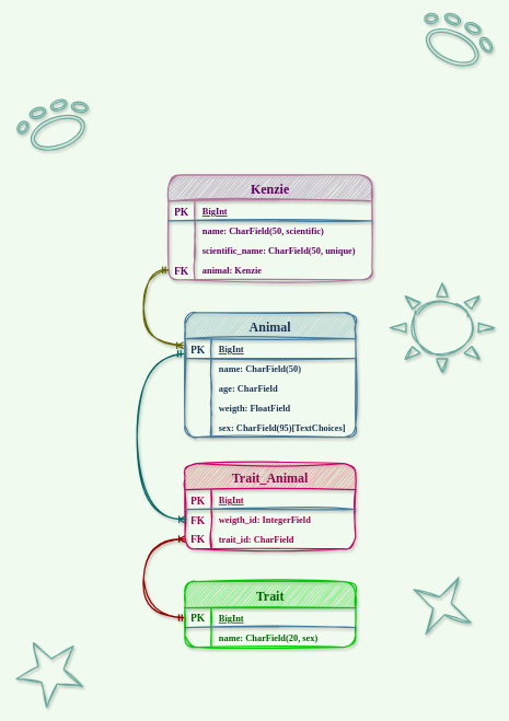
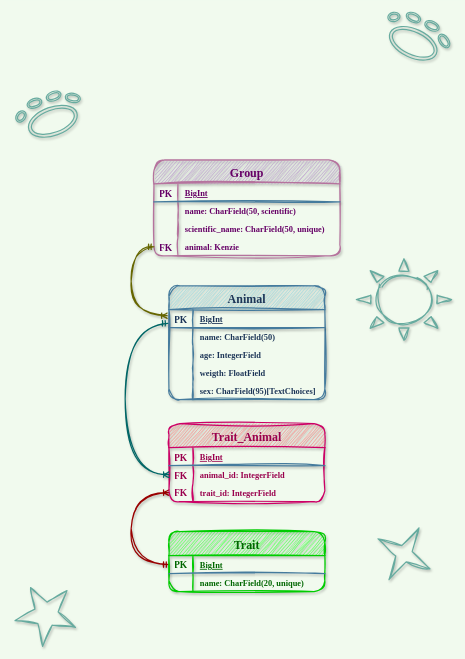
- <mxCell id="18" value="Kenzie" style="shape=table;startSize=40;container=1;collapsible=1;childLayout=tableLayout;fixedRows=1;rowLines=0;fontStyle=1;align=center;resizeLast=1;rounded=1;shadow=1;glass=0;sketch=1;hachureGap=4;jiggle=2;strokeColor=#B5739D;strokeWidth=2;fontFamily=Architects Daughter;fontSource=https%3A%2F%2Ffonts.googleapis.com%2Fcss%3Ffamily%3DArchitects%2BDaughter;fontSize=20;fontColor=#660066;fillColor=#C3ABD0;verticalAlign=middle;spacingTop=0;spacing=2;spacingBottom=0;spacingRight=10;spacingLeft=10;labelBorderColor=none;" vertex="1" parent="1"><mxGeometry x="252" y="266" width="310" height="160" as="geometry" /></mxCell>
+ <mxCell id="18" value="Group" style="shape=table;startSize=40;container=1;collapsible=1;childLayout=tableLayout;fixedRows=1;rowLines=0;fontStyle=1;align=center;resizeLast=1;rounded=1;shadow=1;glass=0;sketch=1;hachureGap=4;jiggle=2;strokeColor=#B5739D;strokeWidth=2;fontFamily=Architects Daughter;fontSource=https%3A%2F%2Ffonts.googleapis.com%2Fcss%3Ffamily%3DArchitects%2BDaughter;fontSize=20;fontColor=#660066;fillColor=#C3ABD0;verticalAlign=middle;spacingTop=0;spacing=2;spacingBottom=0;spacingRight=10;spacingLeft=10;labelBorderColor=none;" vertex="1" parent="1"><mxGeometry x="252" y="266" width="310" height="160" as="geometry" /></mxCell>
- <mxCell id="11" value="age: CharField" style="shape=partialRectangle;connectable=0;fillColor=none;top=0;left=0;bottom=0;right=0;align=left;spacingLeft=10;overflow=hidden;rounded=1;shadow=1;glass=0;sketch=1;hachureGap=4;jiggle=2;strokeColor=#457B9D;strokeWidth=2;fontFamily=Architects Daughter;fontSource=https%3A%2F%2Ffonts.googleapis.com%2Fcss%3Ffamily%3DArchitects%2BDaughter;fontSize=14;fontColor=#1D3557;fontStyle=1;spacingTop=0;spacing=2;spacingBottom=0;spacingRight=10;labelBorderColor=none;" vertex="1" parent="9"><mxGeometry x="40" width="220" height="30" as="geometry"><mxRectangle width="220" height="30" as="alternateBounds" /></mxGeometry></mxCell>
+ <mxCell id="11" value="age: IntegerField" style="shape=partialRectangle;connectable=0;fillColor=none;top=0;left=0;bottom=0;right=0;align=left;spacingLeft=10;overflow=hidden;rounded=1;shadow=1;glass=0;sketch=1;hachureGap=4;jiggle=2;strokeColor=#457B9D;strokeWidth=2;fontFamily=Architects Daughter;fontSource=https%3A%2F%2Ffonts.googleapis.com%2Fcss%3Ffamily%3DArchitects%2BDaughter;fontSize=14;fontColor=#1D3557;fontStyle=1;spacingTop=0;spacing=2;spacingBottom=0;spacingRight=10;labelBorderColor=none;" vertex="1" parent="9"><mxGeometry x="40" width="220" height="30" as="geometry"><mxRectangle width="220" height="30" as="alternateBounds" /></mxGeometry></mxCell>
- <mxCell id="45" value="weigth_id: IntegerField" style="shape=partialRectangle;connectable=0;fillColor=none;top=0;left=0;bottom=0;right=0;align=left;spacingLeft=10;overflow=hidden;rounded=1;shadow=1;glass=0;sketch=1;hachureGap=4;jiggle=2;strokeColor=#457B9D;strokeWidth=2;fontFamily=Architects Daughter;fontSource=https%3A%2F%2Ffonts.googleapis.com%2Fcss%3Ffamily%3DArchitects%2BDaughter;fontSize=14;fontColor=#99004D;fontStyle=1;spacingTop=0;spacing=2;spacingBottom=0;spacingRight=10;labelBorderColor=none;" vertex="1" parent="43"><mxGeometry x="40" width="220" height="30" as="geometry"><mxRectangle width="220" height="30" as="alternateBounds" /></mxGeometry></mxCell>
+ <mxCell id="45" value="animal_id: IntegerField" style="shape=partialRectangle;connectable=0;fillColor=none;top=0;left=0;bottom=0;right=0;align=left;spacingLeft=10;overflow=hidden;rounded=1;shadow=1;glass=0;sketch=1;hachureGap=4;jiggle=2;strokeColor=#457B9D;strokeWidth=2;fontFamily=Architects Daughter;fontSource=https%3A%2F%2Ffonts.googleapis.com%2Fcss%3Ffamily%3DArchitects%2BDaughter;fontSize=14;fontColor=#99004D;fontStyle=1;spacingTop=0;spacing=2;spacingBottom=0;spacingRight=10;labelBorderColor=none;" vertex="1" parent="43"><mxGeometry x="40" width="220" height="30" as="geometry"><mxRectangle width="220" height="30" as="alternateBounds" /></mxGeometry></mxCell>
- <mxCell id="48" value="trait_id: CharField" style="shape=partialRectangle;connectable=0;fillColor=none;top=0;left=0;bottom=0;right=0;align=left;spacingLeft=10;overflow=hidden;rounded=1;shadow=1;glass=0;sketch=1;hachureGap=4;jiggle=2;strokeColor=#457B9D;strokeWidth=2;fontFamily=Architects Daughter;fontSource=https%3A%2F%2Ffonts.googleapis.com%2Fcss%3Ffamily%3DArchitects%2BDaughter;fontSize=14;fontColor=#99004D;fontStyle=1;spacingTop=0;spacing=2;spacingBottom=0;spacingRight=10;labelBorderColor=none;" vertex="1" parent="46"><mxGeometry x="40" width="220" height="30" as="geometry"><mxRectangle width="220" height="30" as="alternateBounds" /></mxGeometry></mxCell>
+ <mxCell id="48" value="trait_id: IntegerField" style="shape=partialRectangle;connectable=0;fillColor=none;top=0;left=0;bottom=0;right=0;align=left;spacingLeft=10;overflow=hidden;rounded=1;shadow=1;glass=0;sketch=1;hachureGap=4;jiggle=2;strokeColor=#457B9D;strokeWidth=2;fontFamily=Architects Daughter;fontSource=https%3A%2F%2Ffonts.googleapis.com%2Fcss%3Ffamily%3DArchitects%2BDaughter;fontSize=14;fontColor=#99004D;fontStyle=1;spacingTop=0;spacing=2;spacingBottom=0;spacingRight=10;labelBorderColor=none;" vertex="1" parent="46"><mxGeometry x="40" width="220" height="30" as="geometry"><mxRectangle width="220" height="30" as="alternateBounds" /></mxGeometry></mxCell>
- <mxCell id="38" value="name: CharField(20, sex)" style="shape=partialRectangle;connectable=0;fillColor=none;top=0;left=0;bottom=0;right=0;align=left;spacingLeft=10;overflow=hidden;rounded=1;shadow=1;glass=0;sketch=1;hachureGap=4;jiggle=2;strokeColor=#457B9D;strokeWidth=2;fontFamily=Architects Daughter;fontSource=https%3A%2F%2Ffonts.googleapis.com%2Fcss%3Ffamily%3DArchitects%2BDaughter;fontSize=14;fontColor=#006600;fontStyle=1;spacingTop=0;spacing=2;spacingBottom=0;spacingRight=10;labelBorderColor=none;" vertex="1" parent="36"><mxGeometry x="40" width="220" height="30" as="geometry"><mxRectangle width="220" height="30" as="alternateBounds" /></mxGeometry></mxCell>
+ <mxCell id="38" value="name: CharField(20, unique)" style="shape=partialRectangle;connectable=0;fillColor=none;top=0;left=0;bottom=0;right=0;align=left;spacingLeft=10;overflow=hidden;rounded=1;shadow=1;glass=0;sketch=1;hachureGap=4;jiggle=2;strokeColor=#457B9D;strokeWidth=2;fontFamily=Architects Daughter;fontSource=https%3A%2F%2Ffonts.googleapis.com%2Fcss%3Ffamily%3DArchitects%2BDaughter;fontSize=14;fontColor=#006600;fontStyle=1;spacingTop=0;spacing=2;spacingBottom=0;spacingRight=10;labelBorderColor=none;" vertex="1" parent="36"><mxGeometry x="40" width="220" height="30" as="geometry"><mxRectangle width="220" height="30" as="alternateBounds" /></mxGeometry></mxCell>
